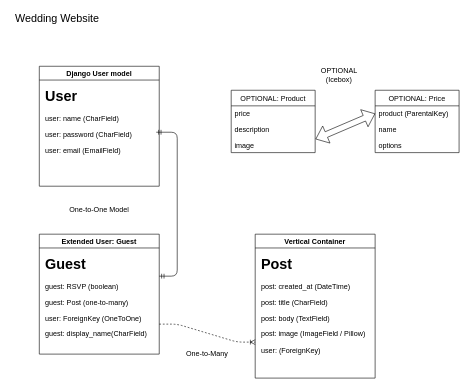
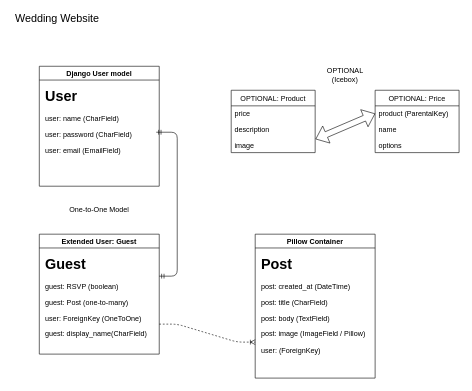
- <mxCell id="22" value="OPTIONAL (Icebox)" style="text;html=1;strokeColor=none;fillColor=none;align=center;verticalAlign=middle;whiteSpace=wrap;rounded=0;" parent="1" vertex="1"><mxGeometry x="535" y="110" width="60" height="30" as="geometry" /></mxCell>
+ <mxCell id="22" value="OPTIONAL (Icebox)" style="text;html=1;strokeColor=none;fillColor=none;align=center;verticalAlign=middle;whiteSpace=wrap;rounded=0;" parent="1" vertex="1"><mxGeometry x="545" y="110" width="60" height="30" as="geometry" /></mxCell>
- <mxCell id="7" value="Vertical Container" style="swimlane;" parent="1" vertex="1"><mxGeometry x="425" y="390" width="200" height="240" as="geometry" /></mxCell>
+ <mxCell id="7" value="Pillow Container" style="swimlane;" parent="1" vertex="1"><mxGeometry x="425" y="390" width="200" height="240" as="geometry" /></mxCell>
- <mxCell id="21" value="One-to-Many" style="text;html=1;strokeColor=none;fillColor=none;align=center;verticalAlign=middle;whiteSpace=wrap;rounded=0;" parent="1" vertex="1"><mxGeometry x="305" y="580" width="80" height="20" as="geometry" /></mxCell>
